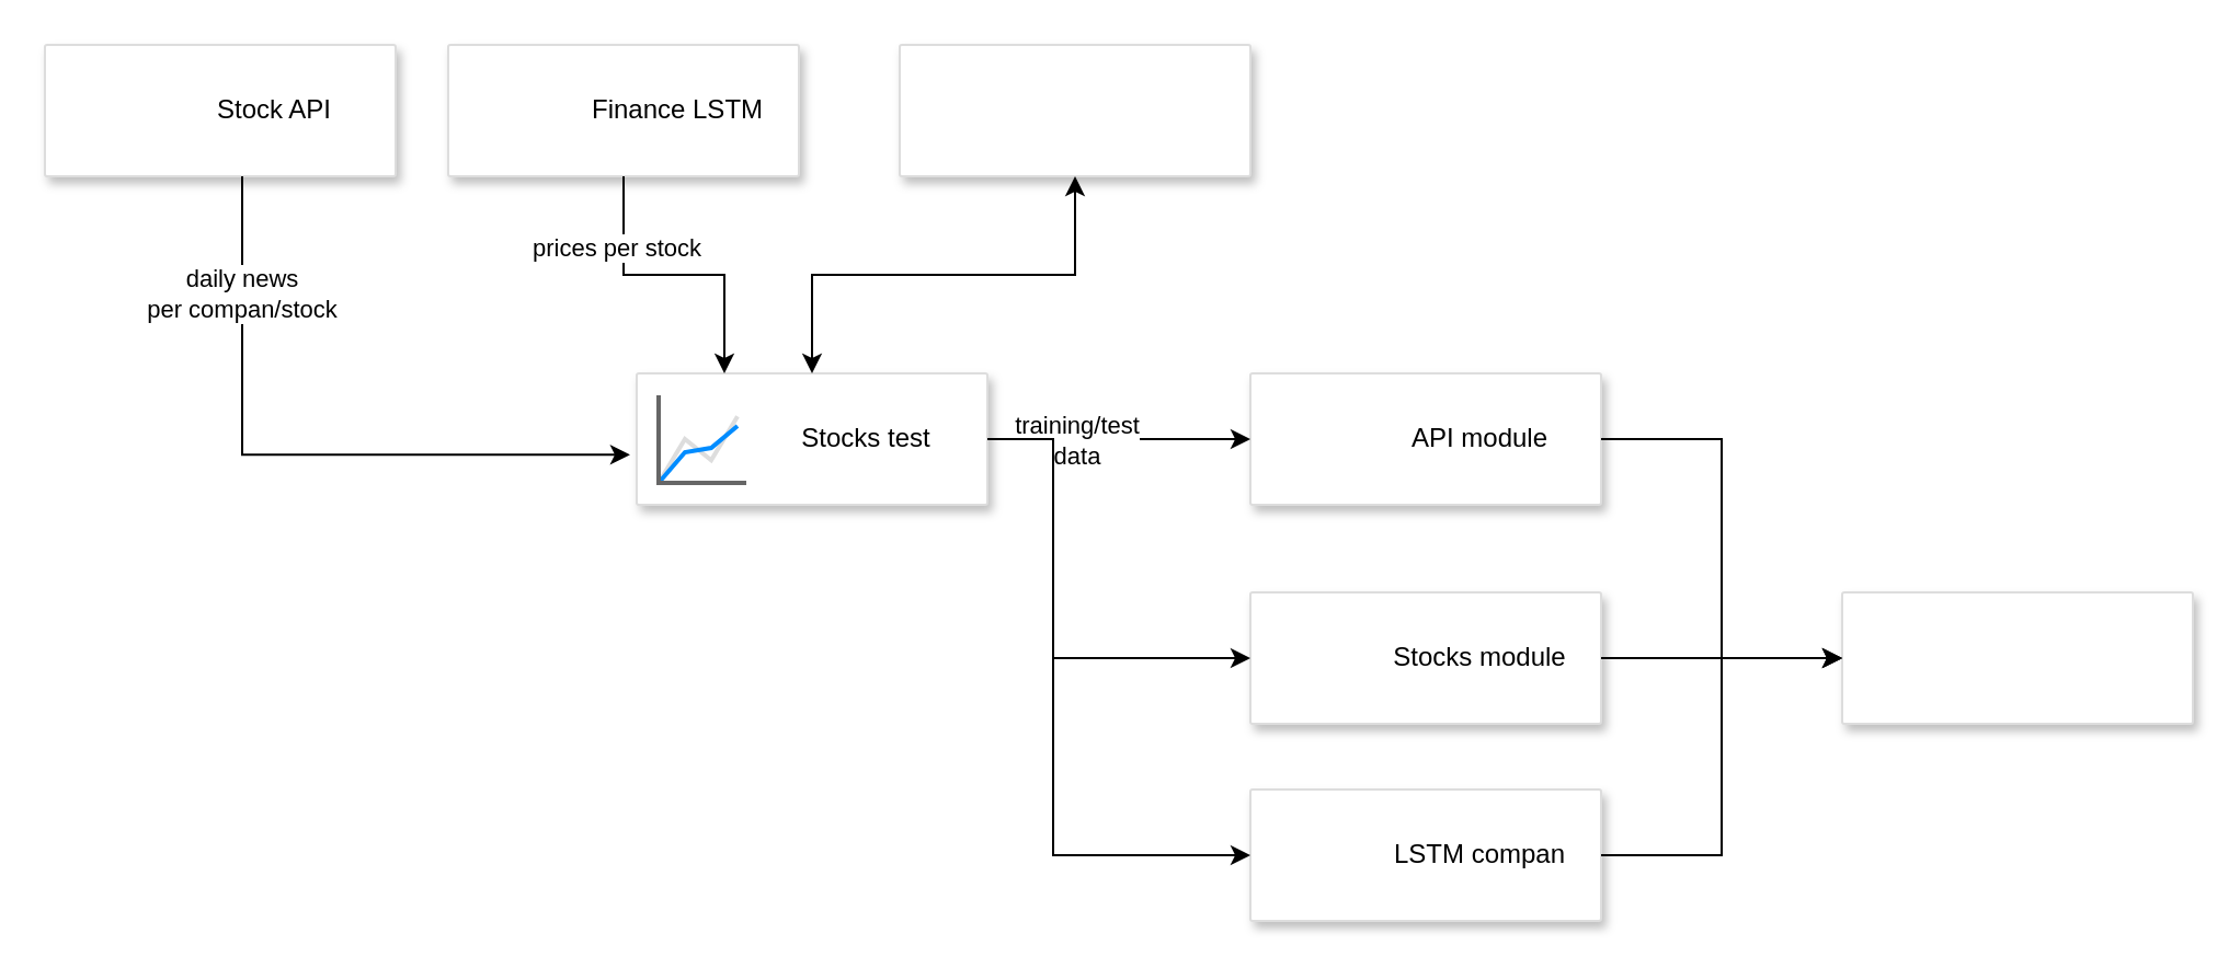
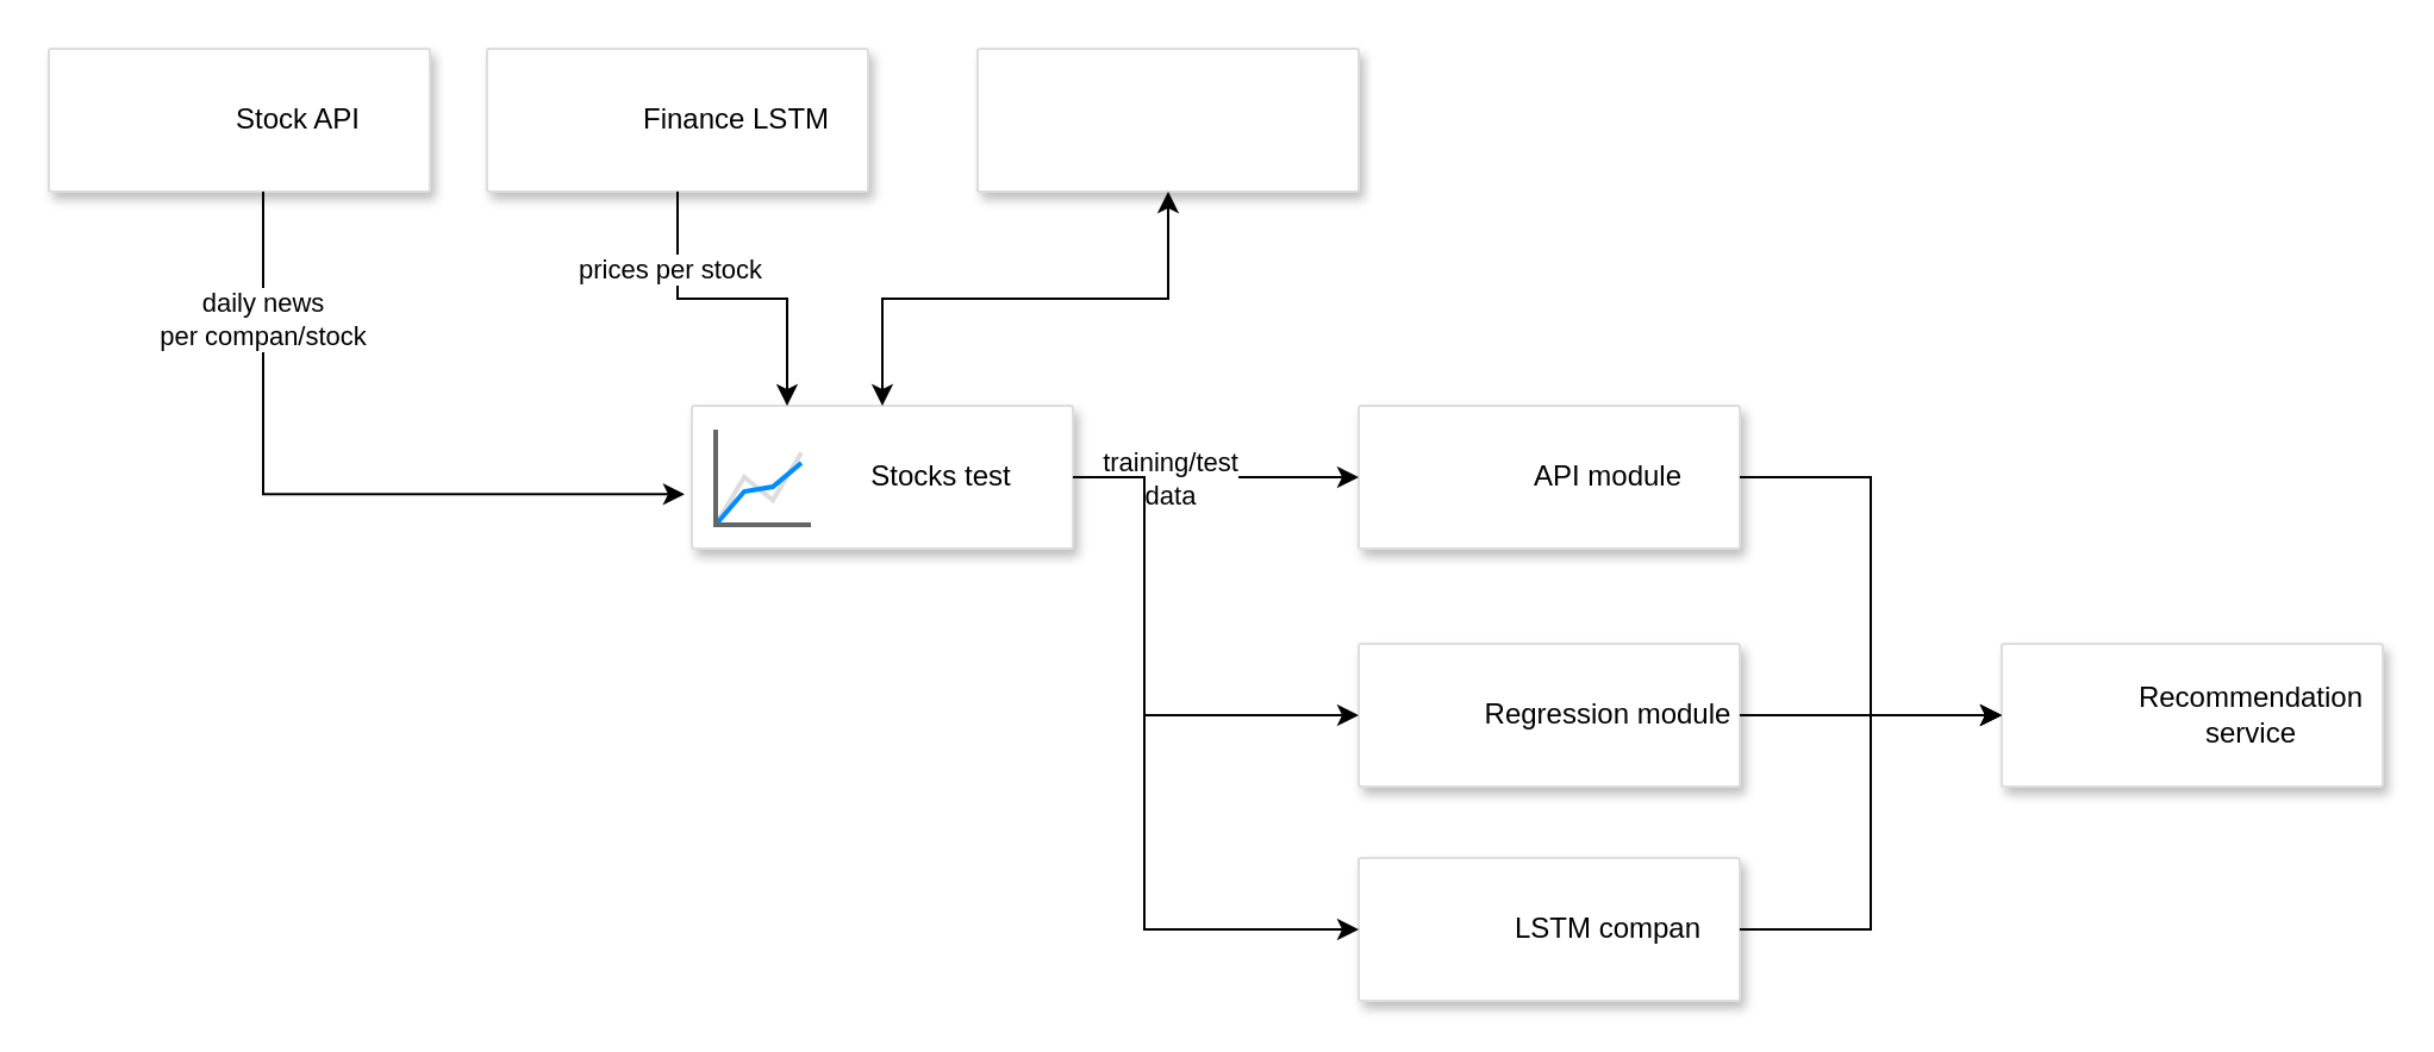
- <mxCell id="30" value="Stocks module" style="text;html=1;strokeColor=none;fillColor=none;align=center;verticalAlign=middle;whiteSpace=wrap;rounded=0;" vertex="1" parent="28"><mxGeometry x="50" y="15" width="110" height="30" as="geometry" /></mxCell>
+ <mxCell id="30" value="Regression module" style="text;html=1;strokeColor=none;fillColor=none;align=center;verticalAlign=middle;whiteSpace=wrap;rounded=0;" vertex="1" parent="28"><mxGeometry x="50" y="15" width="110" height="30" as="geometry" /></mxCell>
+ <mxCell id="40" value="Recommendation service" style="text;html=1;strokeColor=none;fillColor=none;align=center;verticalAlign=middle;whiteSpace=wrap;rounded=0;" vertex="1" parent="38"><mxGeometry x="50" y="15" width="110" height="30" as="geometry" /></mxCell>
